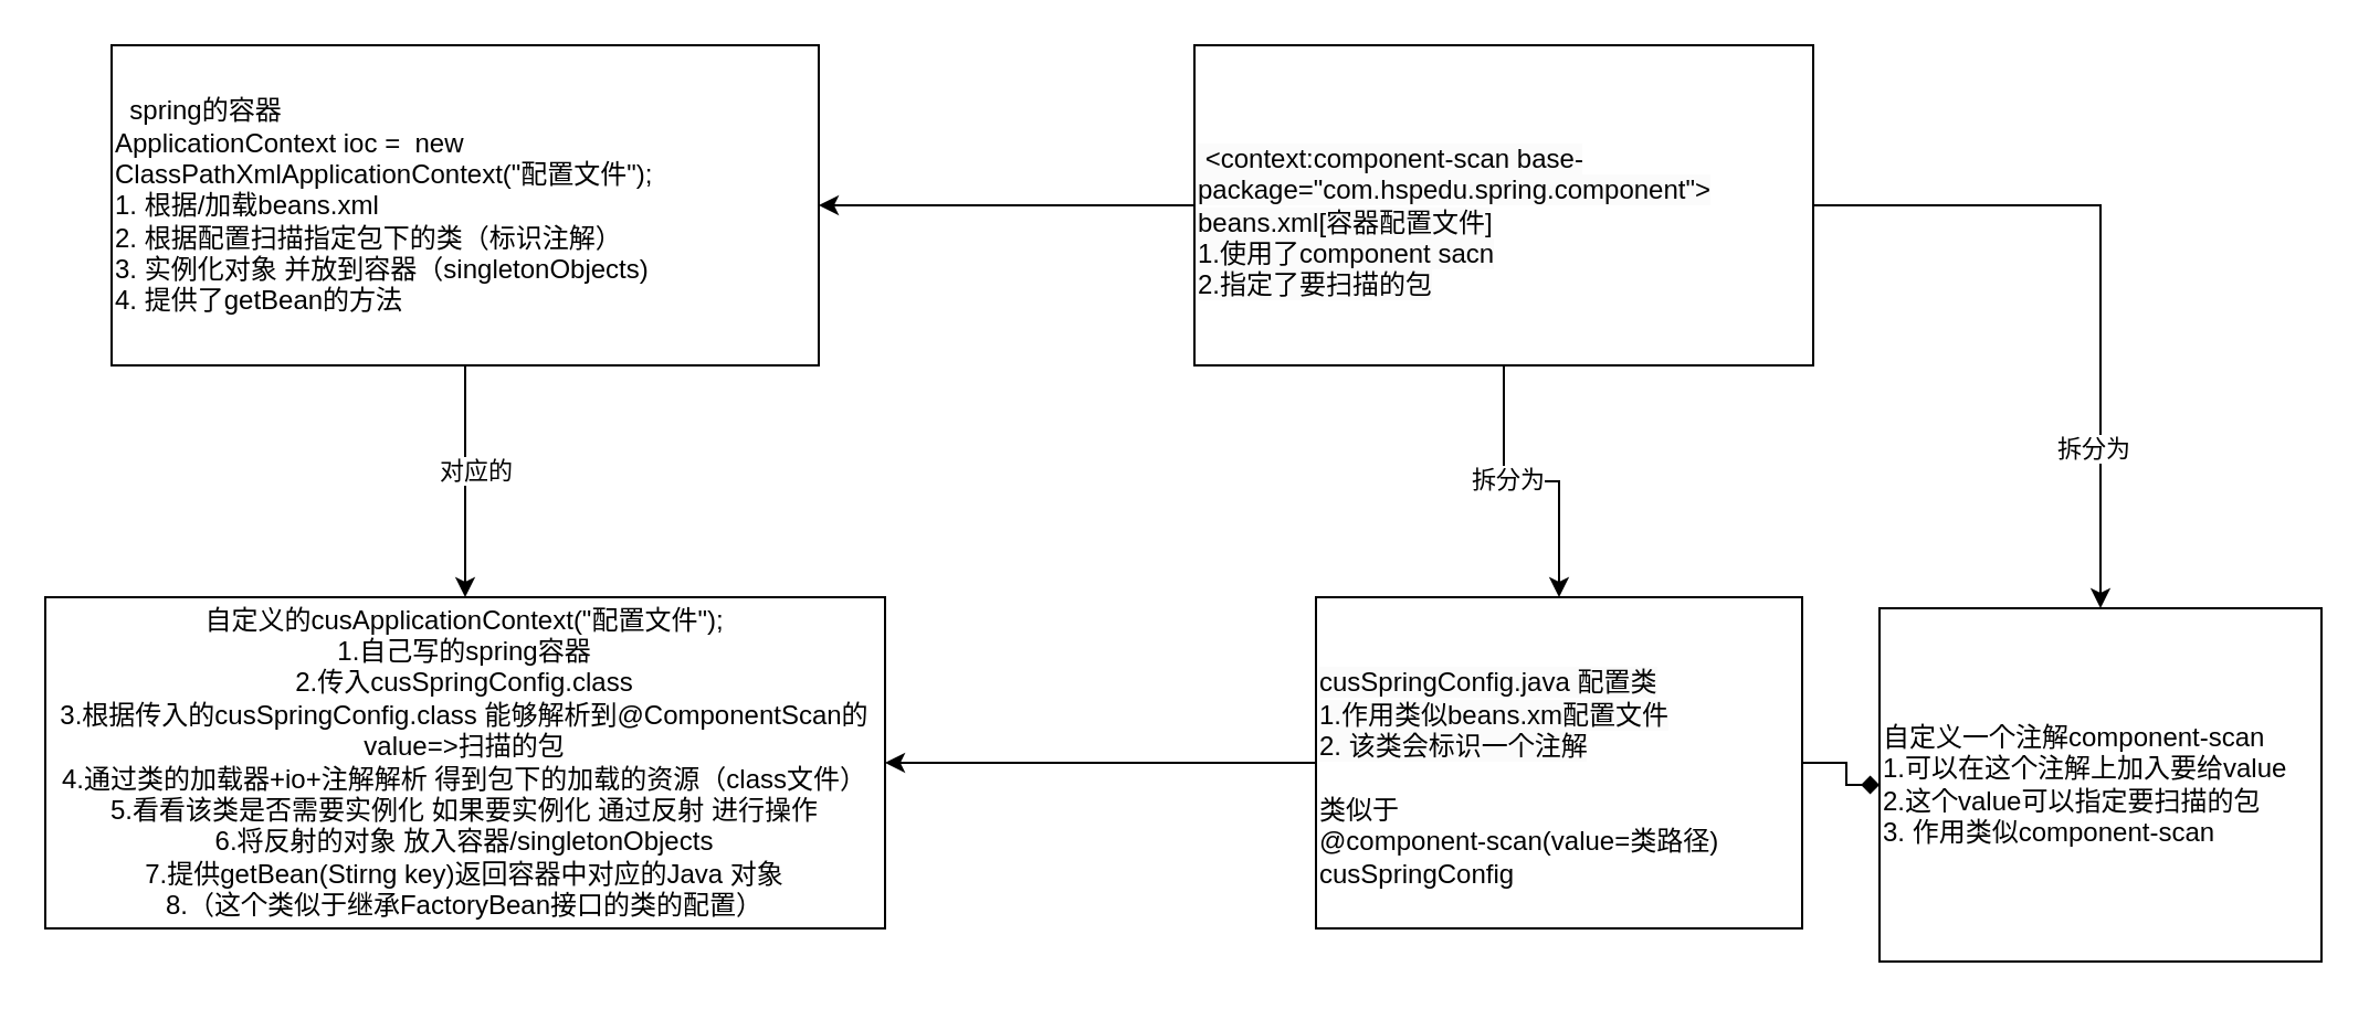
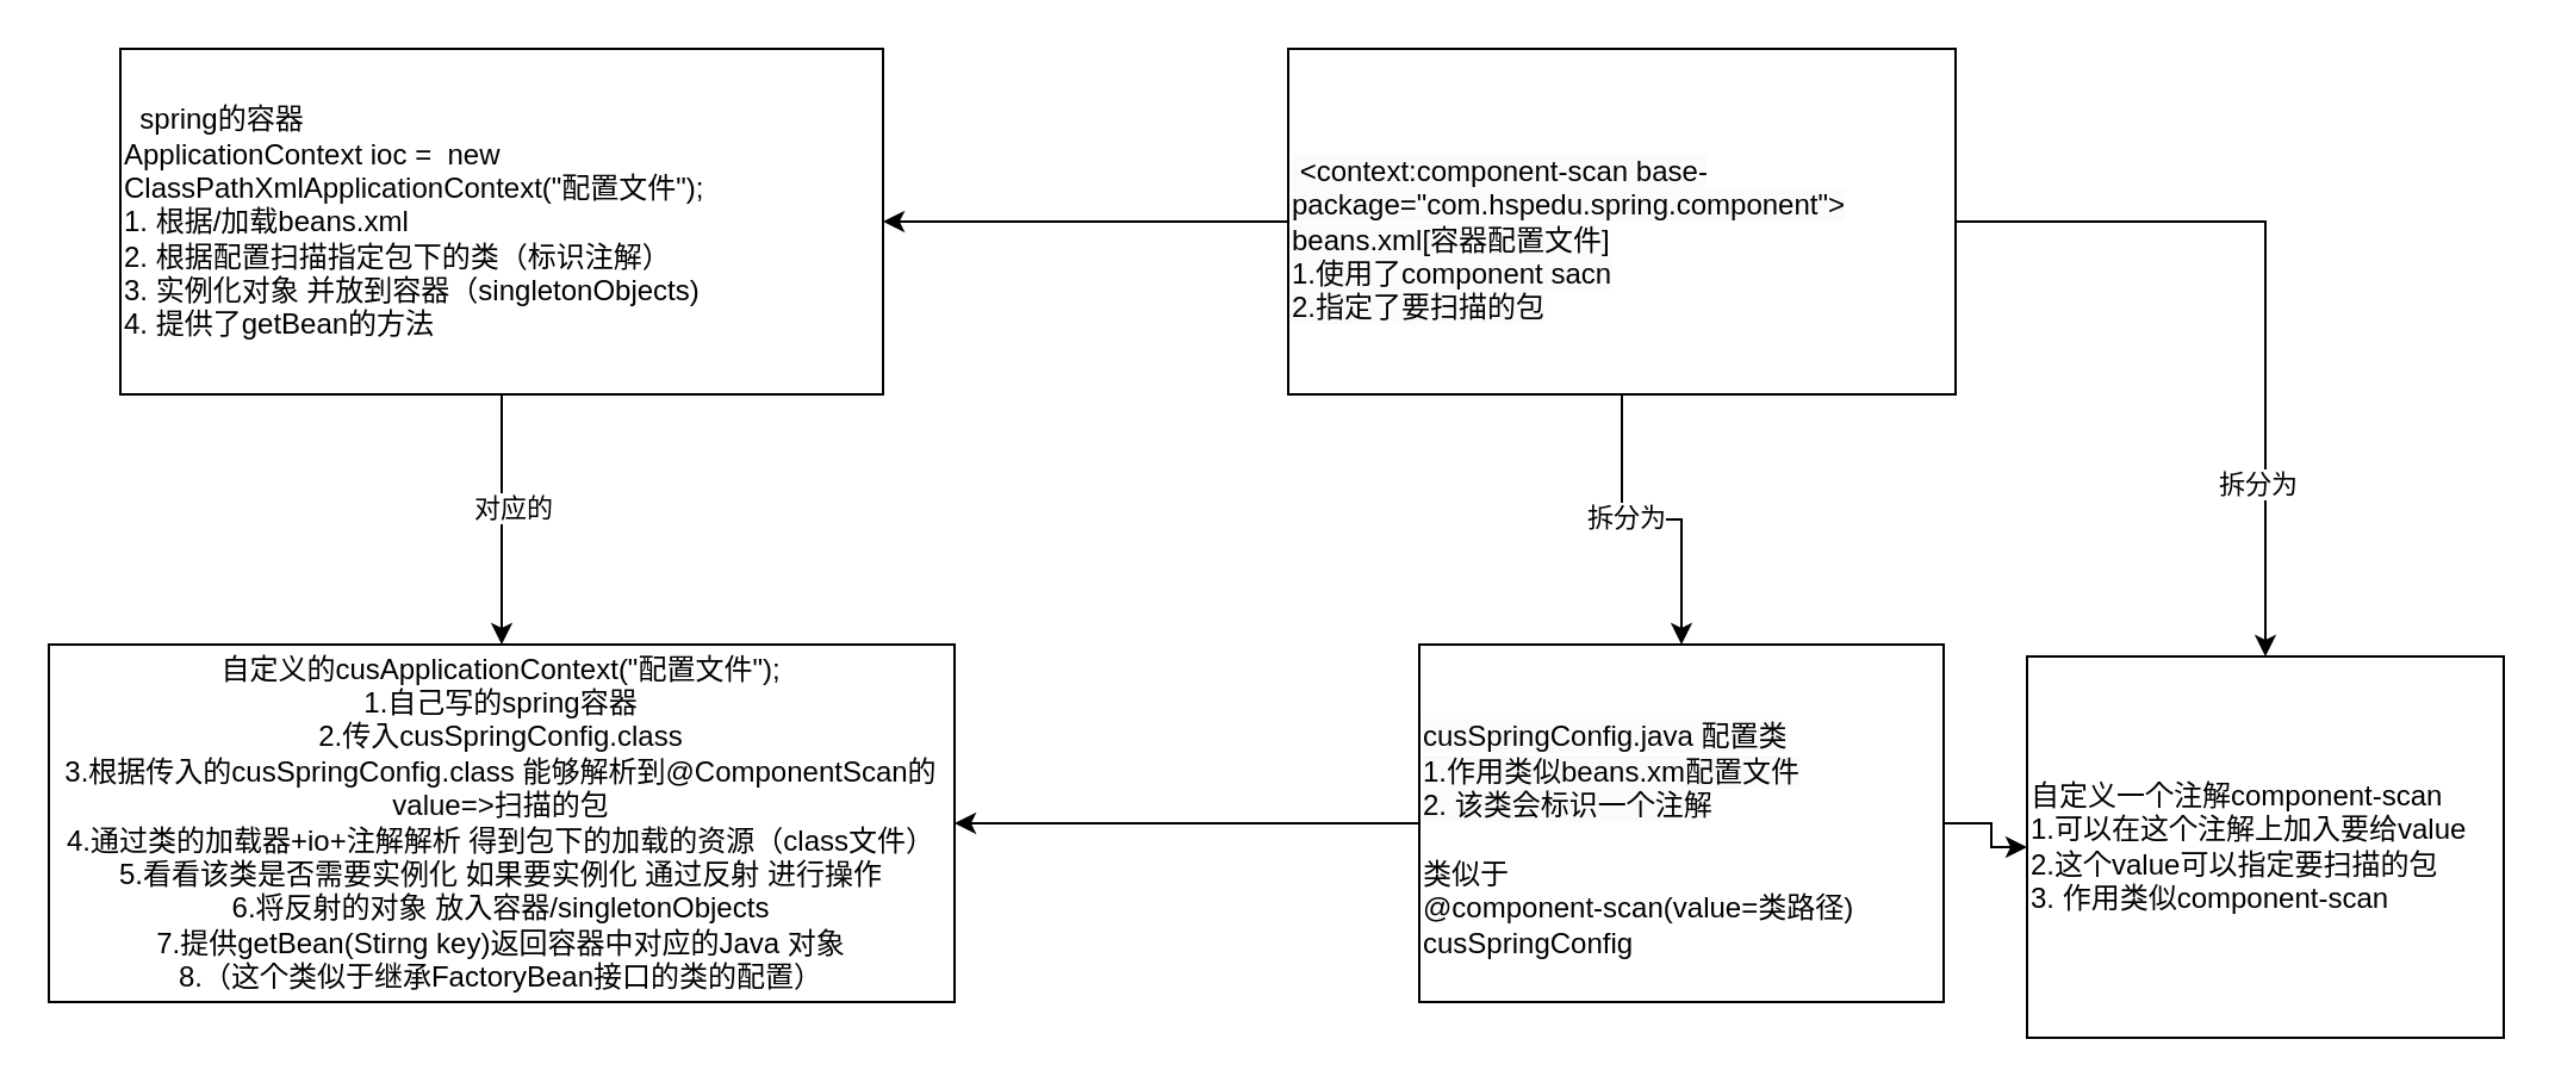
- <mxCell id="12" style="edgeStyle=orthogonalEdgeStyle;rounded=0;orthogonalLoop=1;jettySize=auto;html=1;endArrow=diamond;" edge="1" parent="1" source="14" target="11"><mxGeometry relative="1" as="geometry" /></mxCell>
+ <mxCell id="12" style="edgeStyle=orthogonalEdgeStyle;rounded=0;orthogonalLoop=1;jettySize=auto;html=1;" edge="1" parent="1" source="14" target="11"><mxGeometry relative="1" as="geometry" /></mxCell>
